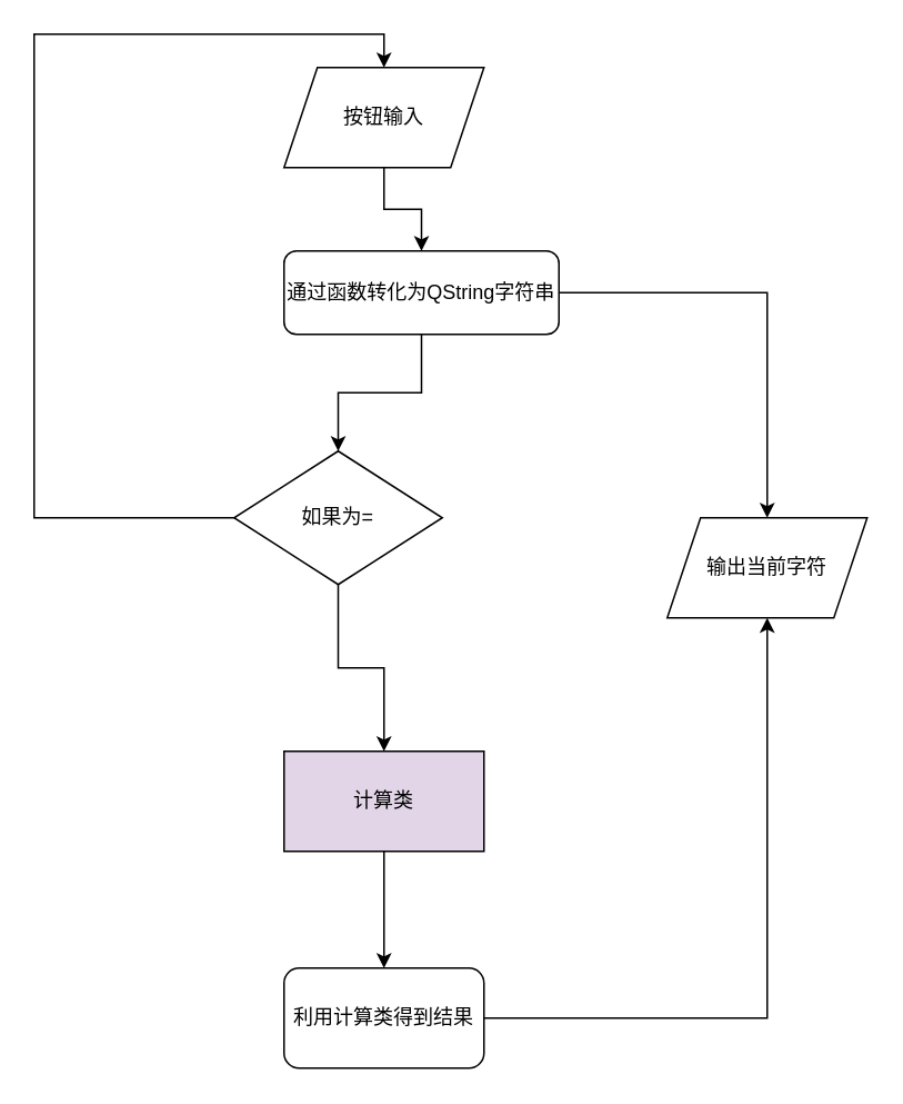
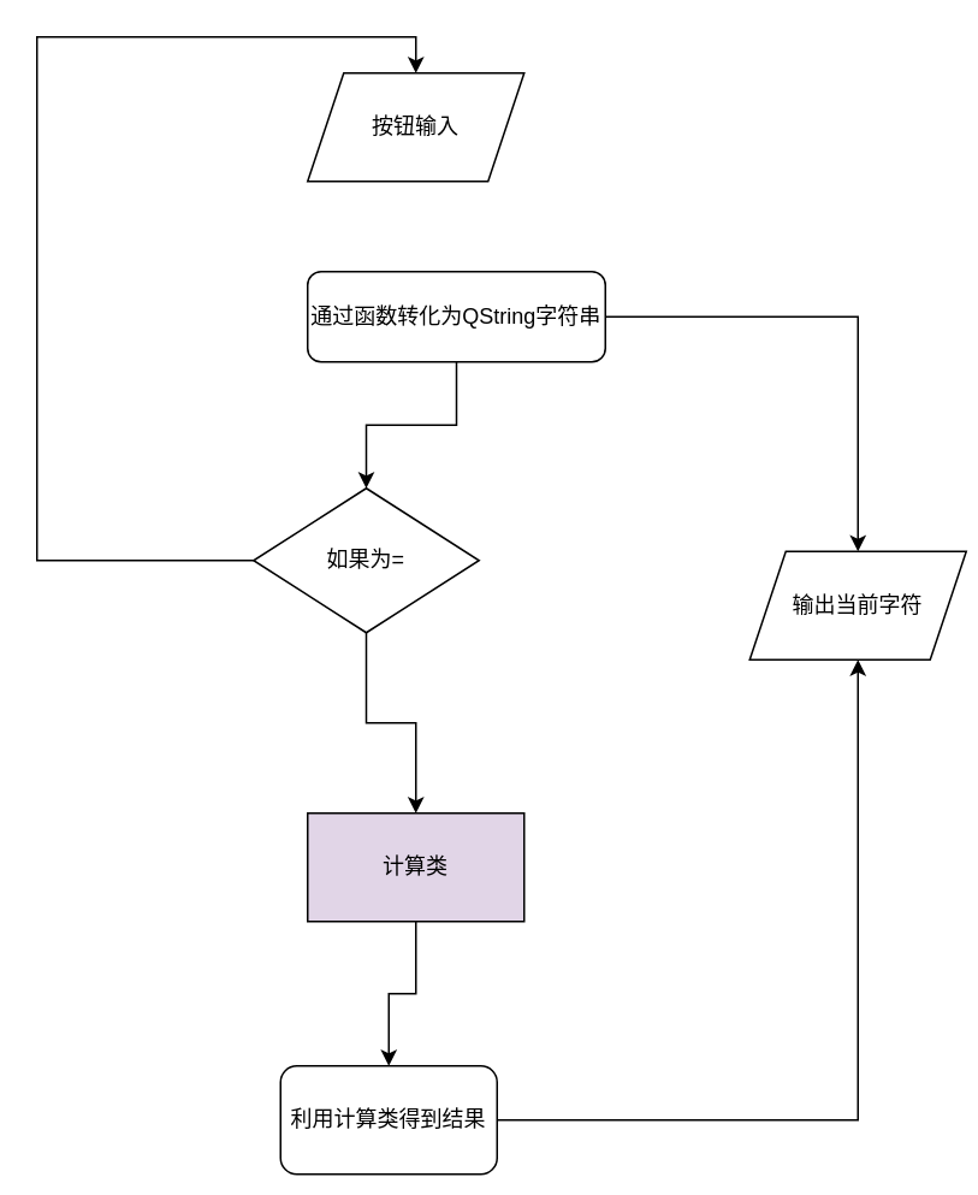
- <mxCell id="4" style="edgeStyle=orthogonalEdgeStyle;rounded=0;orthogonalLoop=1;jettySize=auto;html=1;exitX=0.5;exitY=1;exitDx=0;exitDy=0;entryX=0.5;entryY=0;entryDx=0;entryDy=0;" edge="1" parent="1" source="5" target="8"><mxGeometry relative="1" as="geometry" /></mxCell>
- <mxCell id="12" value="输出当前字符" style="shape=parallelogram;perimeter=parallelogramPerimeter;whiteSpace=wrap;html=1;fixedSize=1;" vertex="1" parent="1"><mxGeometry x="400" y="310" width="120" height="60" as="geometry" /></mxCell>
+ <mxCell id="12" value="输出当前字符" style="shape=parallelogram;perimeter=parallelogramPerimeter;whiteSpace=wrap;html=1;fixedSize=1;" vertex="1" parent="1"><mxGeometry x="415" y="305" width="120" height="60" as="geometry" /></mxCell>
- <mxCell id="14" value="利用计算类得到结果" style="rounded=1;whiteSpace=wrap;html=1;" vertex="1" parent="1"><mxGeometry x="170" y="580" width="120" height="60" as="geometry" /></mxCell>
+ <mxCell id="14" value="利用计算类得到结果" style="rounded=1;whiteSpace=wrap;html=1;" vertex="1" parent="1"><mxGeometry x="155" y="590" width="120" height="60" as="geometry" /></mxCell>
